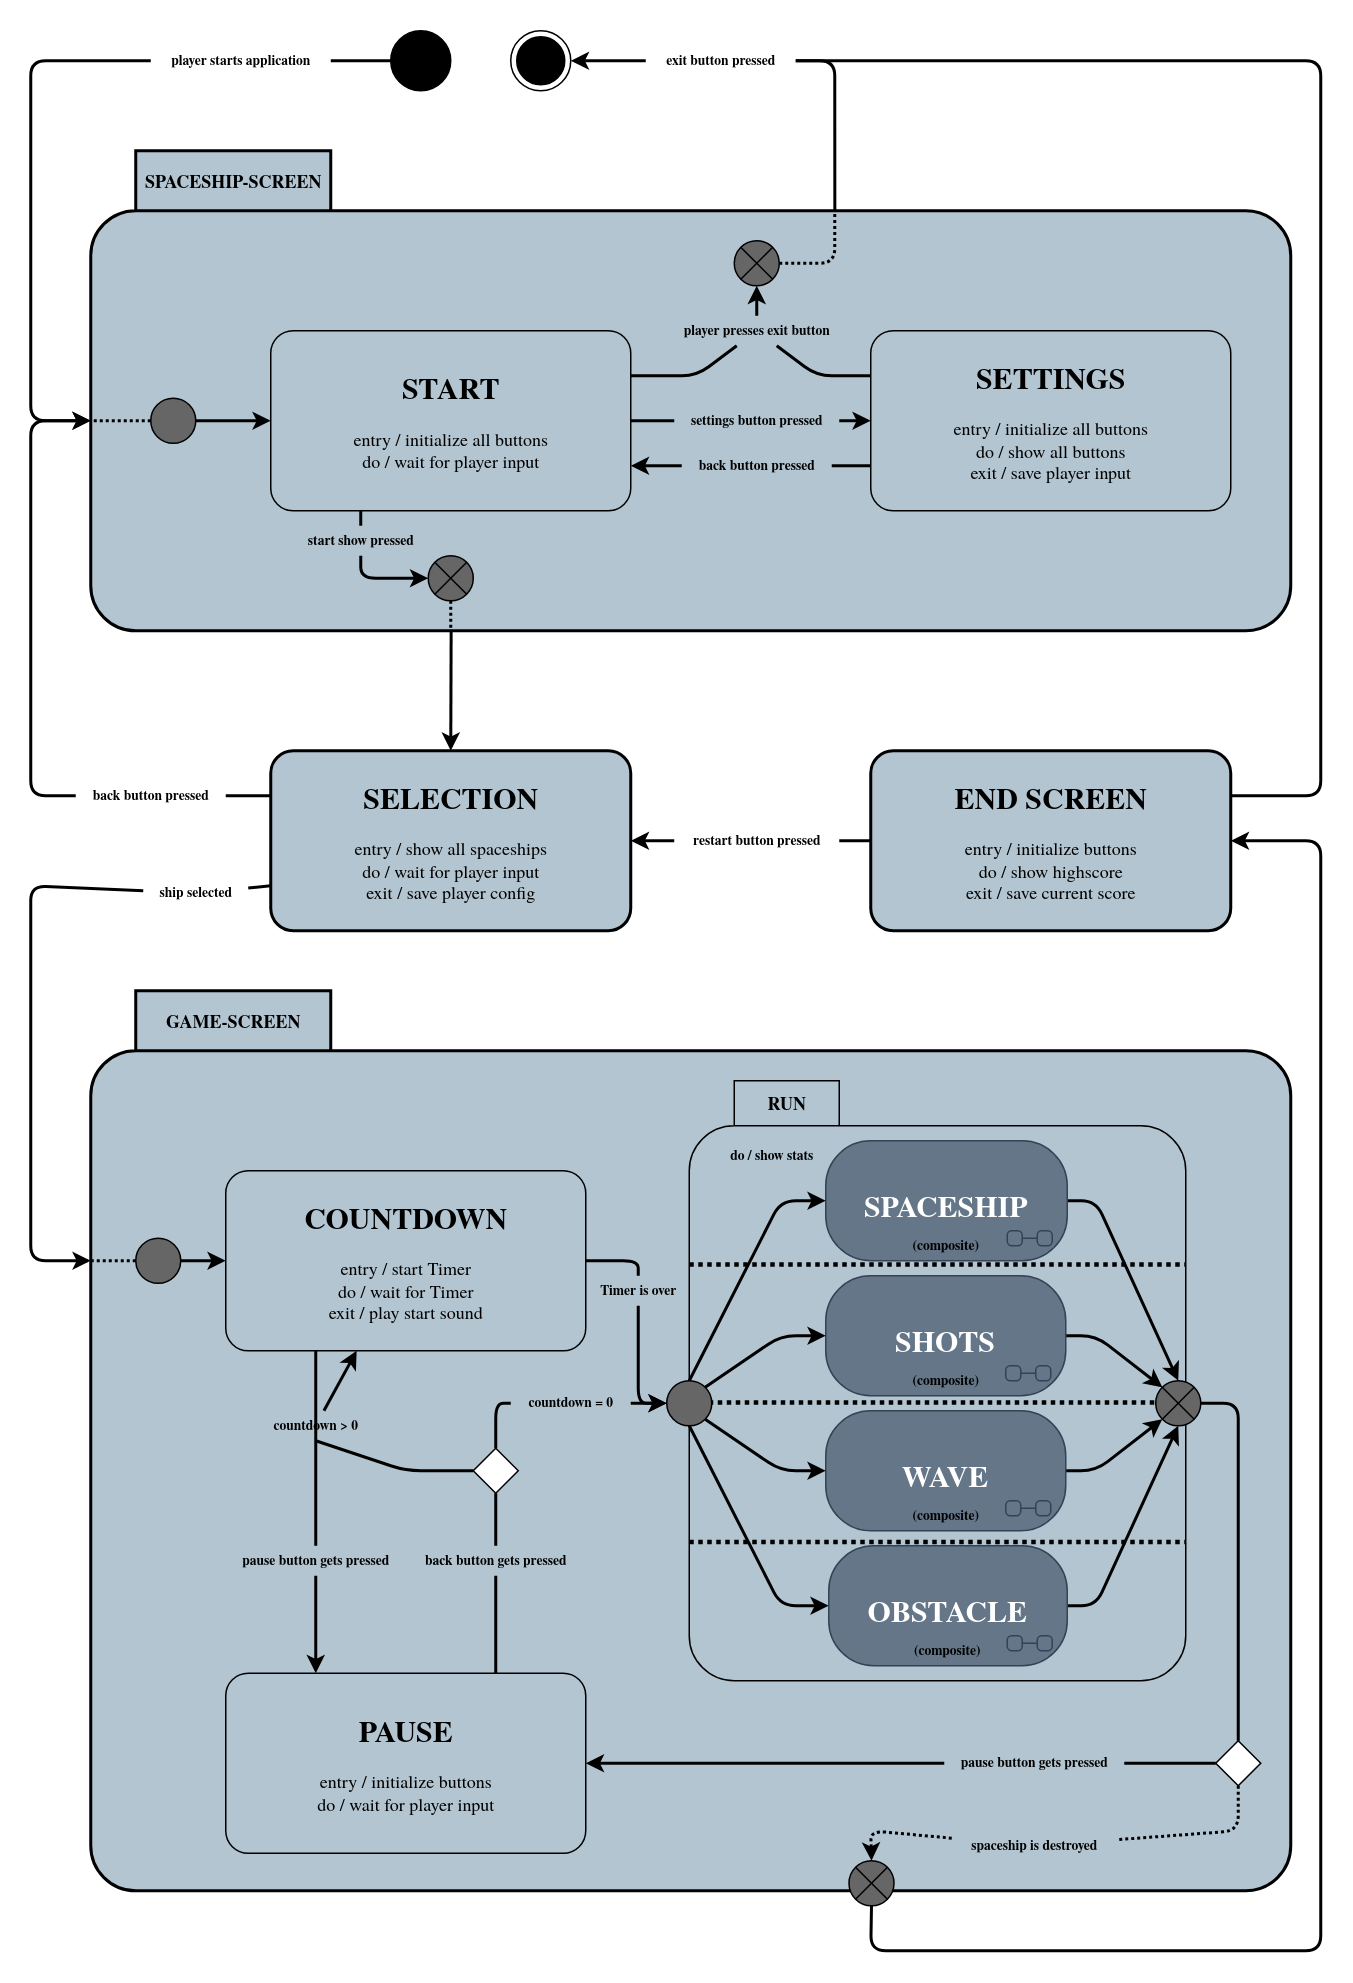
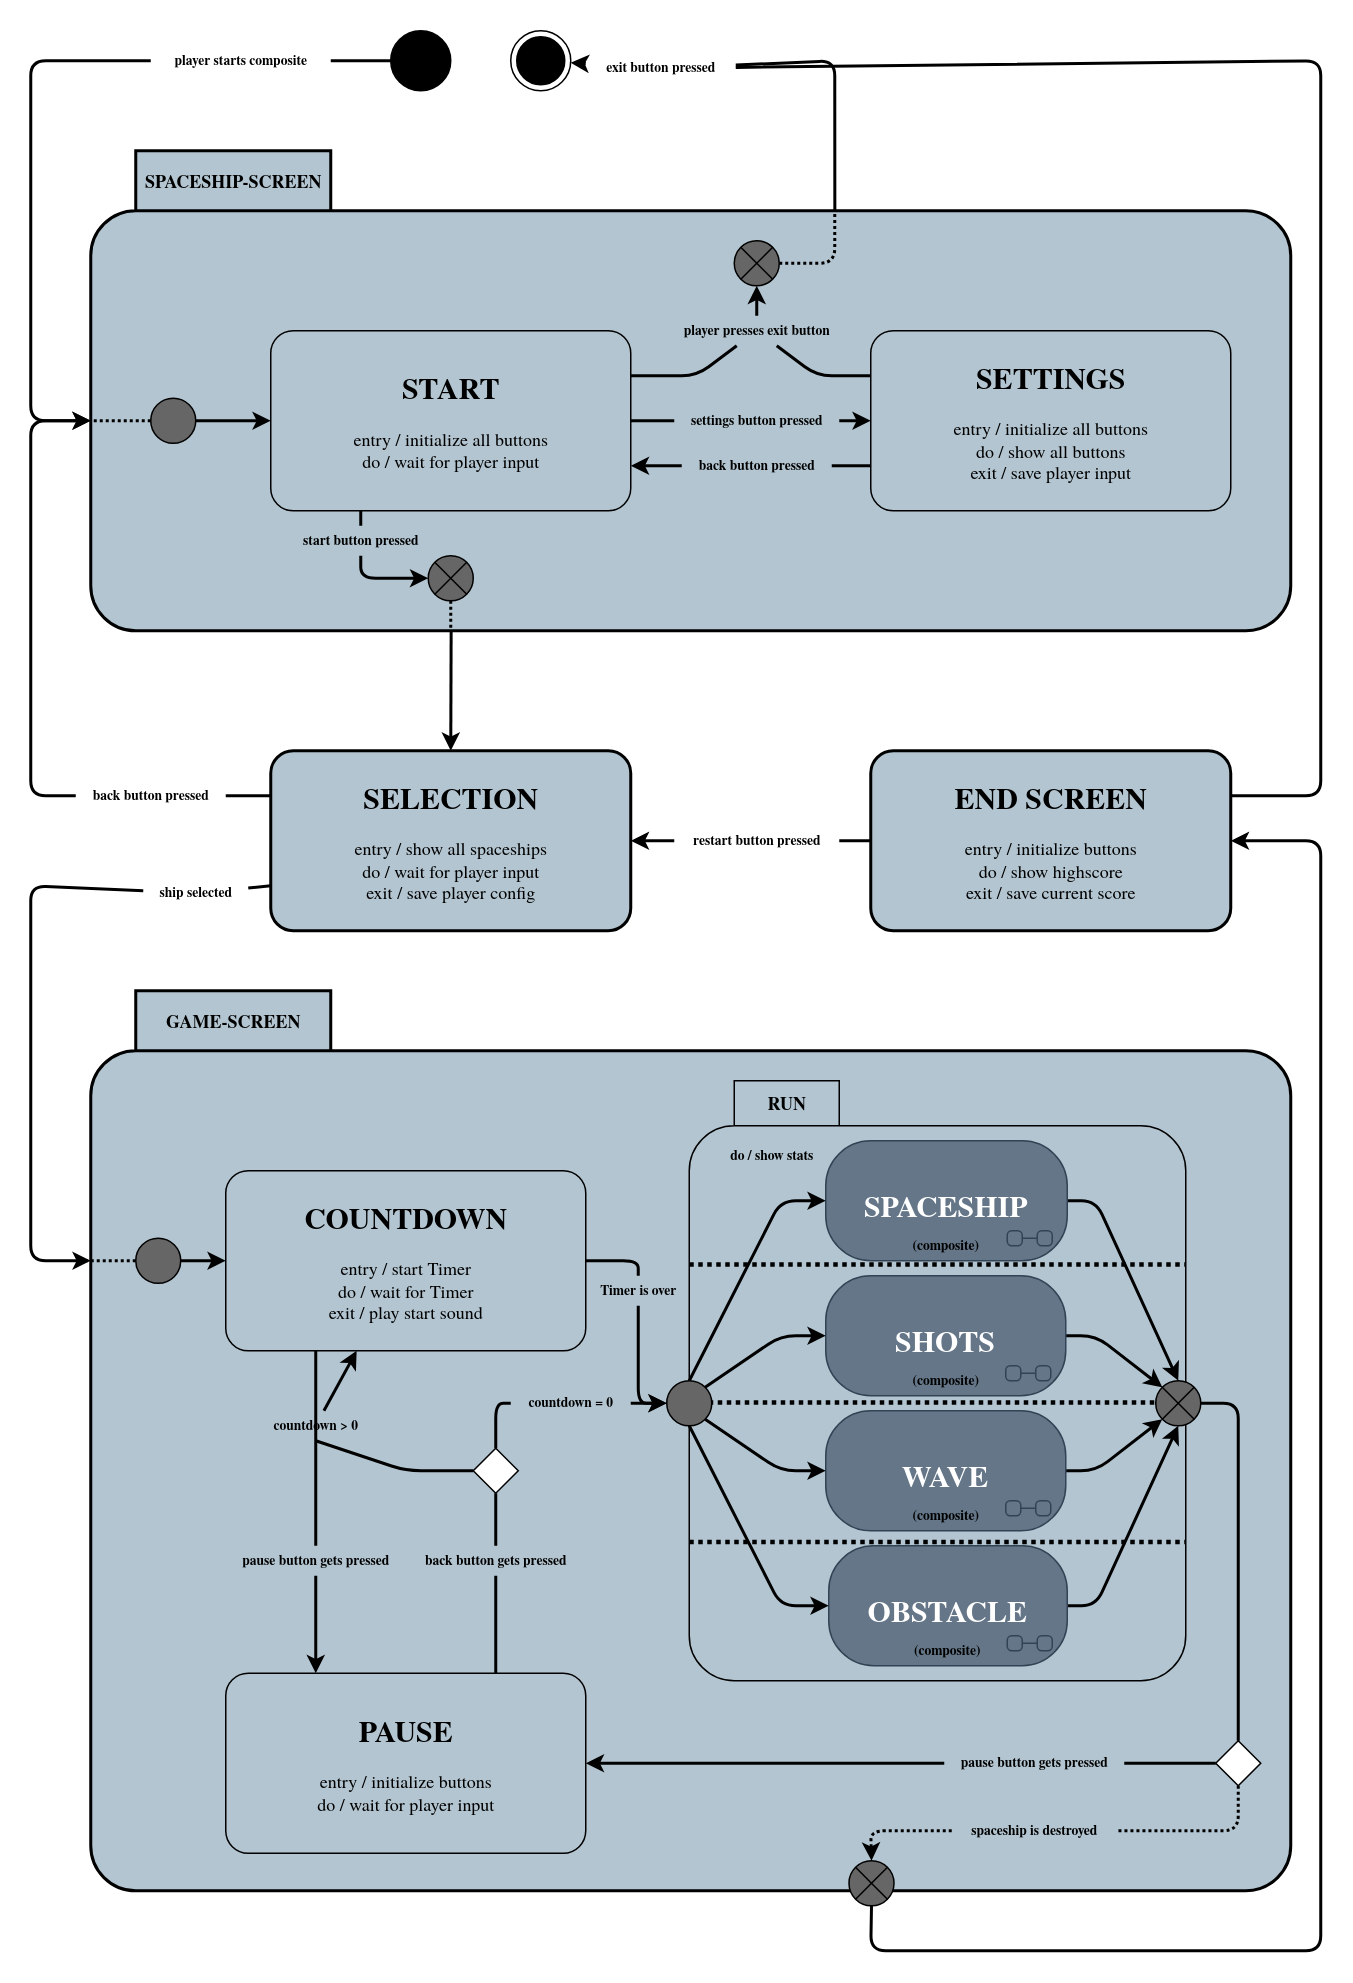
- <mxCell id="18" value="player starts application" style="text;html=1;align=center;verticalAlign=middle;resizable=0;points=[];autosize=1;strokeColor=none;fillColor=none;fontSize=9;fontFamily=TeX Gyre Termes;fontColor=#000000;fontStyle=1" parent="1" vertex="1"><mxGeometry x="100" y="30" width="120" height="20" as="geometry" /></mxCell>
+ <mxCell id="18" value="player starts composite" style="text;html=1;align=center;verticalAlign=middle;resizable=0;points=[];autosize=1;strokeColor=none;fillColor=none;fontSize=9;fontFamily=TeX Gyre Termes;fontColor=#000000;fontStyle=1" parent="1" vertex="1"><mxGeometry x="100" y="30" width="120" height="20" as="geometry" /></mxCell>
- <mxCell id="19" value="exit button pressed" style="text;html=1;align=center;verticalAlign=middle;resizable=0;points=[];autosize=1;strokeColor=none;fillColor=none;fontSize=9;fontFamily=TeX Gyre Termes;fontColor=#000000;fontStyle=1" parent="1" vertex="1"><mxGeometry x="430" y="30" width="100" height="20" as="geometry" /></mxCell>
+ <mxCell id="19" value="exit button pressed" style="text;html=1;align=center;verticalAlign=middle;resizable=0;points=[];autosize=1;strokeColor=none;fillColor=none;fontSize=9;fontFamily=TeX Gyre Termes;fontColor=#000000;fontStyle=1" parent="1" vertex="1"><mxGeometry x="390" y="35" width="100" height="20" as="geometry" /></mxCell>
- <mxCell id="100" value="start show pressed" style="text;html=1;align=center;verticalAlign=middle;resizable=0;points=[];autosize=1;strokeColor=none;fillColor=none;fontSize=9;fontFamily=TeX Gyre Termes;fontColor=#000000;fontStyle=1" vertex="1" parent="1"><mxGeometry x="190" y="350" width="100" height="20" as="geometry" /></mxCell>
+ <mxCell id="100" value="start button pressed" style="text;html=1;align=center;verticalAlign=middle;resizable=0;points=[];autosize=1;strokeColor=none;fillColor=none;fontSize=9;fontFamily=TeX Gyre Termes;fontColor=#000000;fontStyle=1" vertex="1" parent="1"><mxGeometry x="190" y="350" width="100" height="20" as="geometry" /></mxCell>
- <mxCell id="83" value="spaceship is destroyed" style="text;html=1;align=center;verticalAlign=middle;resizable=0;points=[];autosize=1;strokeColor=none;fillColor=none;fontSize=9;fontFamily=TeX Gyre Termes;fontColor=#000000;fontStyle=1" parent="1" vertex="1"><mxGeometry x="634" y="1220" width="110" height="20" as="geometry" /></mxCell>
+ <mxCell id="83" value="spaceship is destroyed" style="text;html=1;align=center;verticalAlign=middle;resizable=0;points=[];autosize=1;strokeColor=none;fillColor=none;fontSize=9;fontFamily=TeX Gyre Termes;fontColor=#000000;fontStyle=1" parent="1" vertex="1"><mxGeometry x="634" y="1210" width="110" height="20" as="geometry" /></mxCell>
